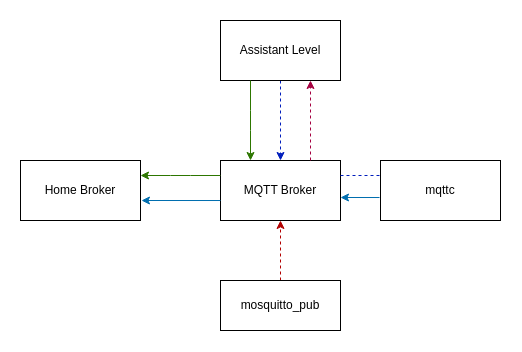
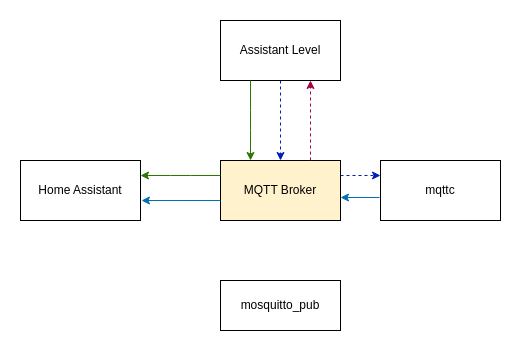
- <mxCell id="9" style="edgeStyle=orthogonalEdgeStyle;rounded=0;orthogonalLoop=1;jettySize=auto;html=1;exitX=1;exitY=0.25;exitDx=0;exitDy=0;fillColor=#0050ef;strokeColor=#001DBC;entryX=0;entryY=0.25;entryDx=0;entryDy=0;dashed=1;endArrow=none;" edge="1" parent="1" source="3" target="6"><mxGeometry relative="1" as="geometry"><mxPoint x="290" y="90" as="sourcePoint" /><mxPoint x="290" y="170" as="targetPoint" /></mxGeometry></mxCell>
+ <mxCell id="9" style="edgeStyle=orthogonalEdgeStyle;rounded=0;orthogonalLoop=1;jettySize=auto;html=1;exitX=1;exitY=0.25;exitDx=0;exitDy=0;fillColor=#0050ef;strokeColor=#001DBC;entryX=0;entryY=0.25;entryDx=0;entryDy=0;dashed=1;" edge="1" parent="1" source="3" target="6"><mxGeometry relative="1" as="geometry"><mxPoint x="290" y="90" as="sourcePoint" /><mxPoint x="290" y="170" as="targetPoint" /></mxGeometry></mxCell>
- <mxCell id="2" value="Home Broker" style="rounded=0;whiteSpace=wrap;html=1;" vertex="1" parent="1"><mxGeometry x="20" y="160" width="120" height="60" as="geometry" /></mxCell>
+ <mxCell id="2" value="Home Assistant" style="rounded=0;whiteSpace=wrap;html=1;" vertex="1" parent="1"><mxGeometry x="20" y="160" width="120" height="60" as="geometry" /></mxCell>
- <mxCell id="3" value="MQTT Broker" style="rounded=0;whiteSpace=wrap;html=1;" vertex="1" parent="1"><mxGeometry x="220" y="160" width="120" height="60" as="geometry" /></mxCell>
+ <mxCell id="3" value="MQTT Broker" style="rounded=0;whiteSpace=wrap;html=1;fillColor=#fff2cc;" vertex="1" parent="1"><mxGeometry x="220" y="160" width="120" height="60" as="geometry" /></mxCell>
- <mxCell id="11" value="" style="endArrow=classic;html=1;fillColor=#e51400;strokeColor=#B20000;dashed=1;entryX=0.5;entryY=1;entryDx=0;entryDy=0;exitX=0.5;exitY=0;exitDx=0;exitDy=0;" edge="1" parent="1" source="12" target="3"><mxGeometry width="50" height="50" relative="1" as="geometry"><mxPoint x="310" y="260" as="sourcePoint" /><mxPoint x="310" y="220" as="targetPoint" /></mxGeometry></mxCell>
